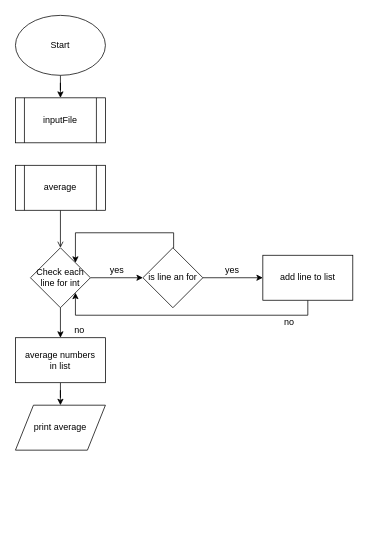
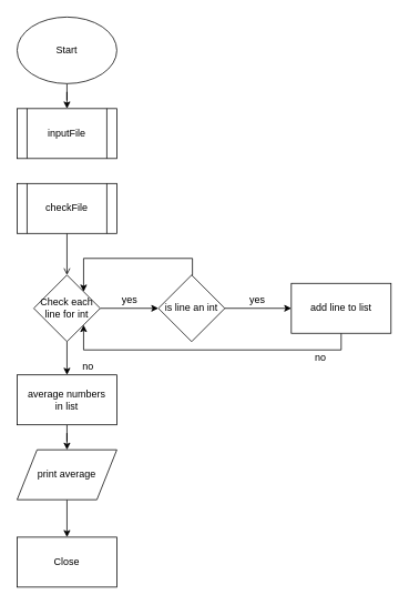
- <mxCell id="6" value="average" style="shape=process;whiteSpace=wrap;html=1;backgroundOutline=1;" vertex="1" parent="1"><mxGeometry x="20" y="220" width="120" height="60" as="geometry" /></mxCell>
+ <mxCell id="6" value="checkFile" style="shape=process;whiteSpace=wrap;html=1;backgroundOutline=1;" vertex="1" parent="1"><mxGeometry x="20" y="220" width="120" height="60" as="geometry" /></mxCell>
- <mxCell id="13" value="is line an for" style="rhombus;whiteSpace=wrap;html=1;" vertex="1" parent="1"><mxGeometry x="190" y="330" width="80" height="80" as="geometry" /></mxCell>
+ <mxCell id="13" value="is line an int" style="rhombus;whiteSpace=wrap;html=1;" vertex="1" parent="1"><mxGeometry x="190" y="330" width="80" height="80" as="geometry" /></mxCell>
+ <mxCell id="20" style="edgeStyle=orthogonalEdgeStyle;rounded=0;orthogonalLoop=1;jettySize=auto;html=1;entryX=0.5;entryY=0;entryDx=0;entryDy=0;" edge="1" parent="1" source="21" target="11"><mxGeometry relative="1" as="geometry" /></mxCell>
+ <mxCell id="11" value="Close" style="rounded=0;whiteSpace=wrap;html=1;" vertex="1" parent="1"><mxGeometry x="20" y="645" width="120" height="60" as="geometry" /></mxCell>
